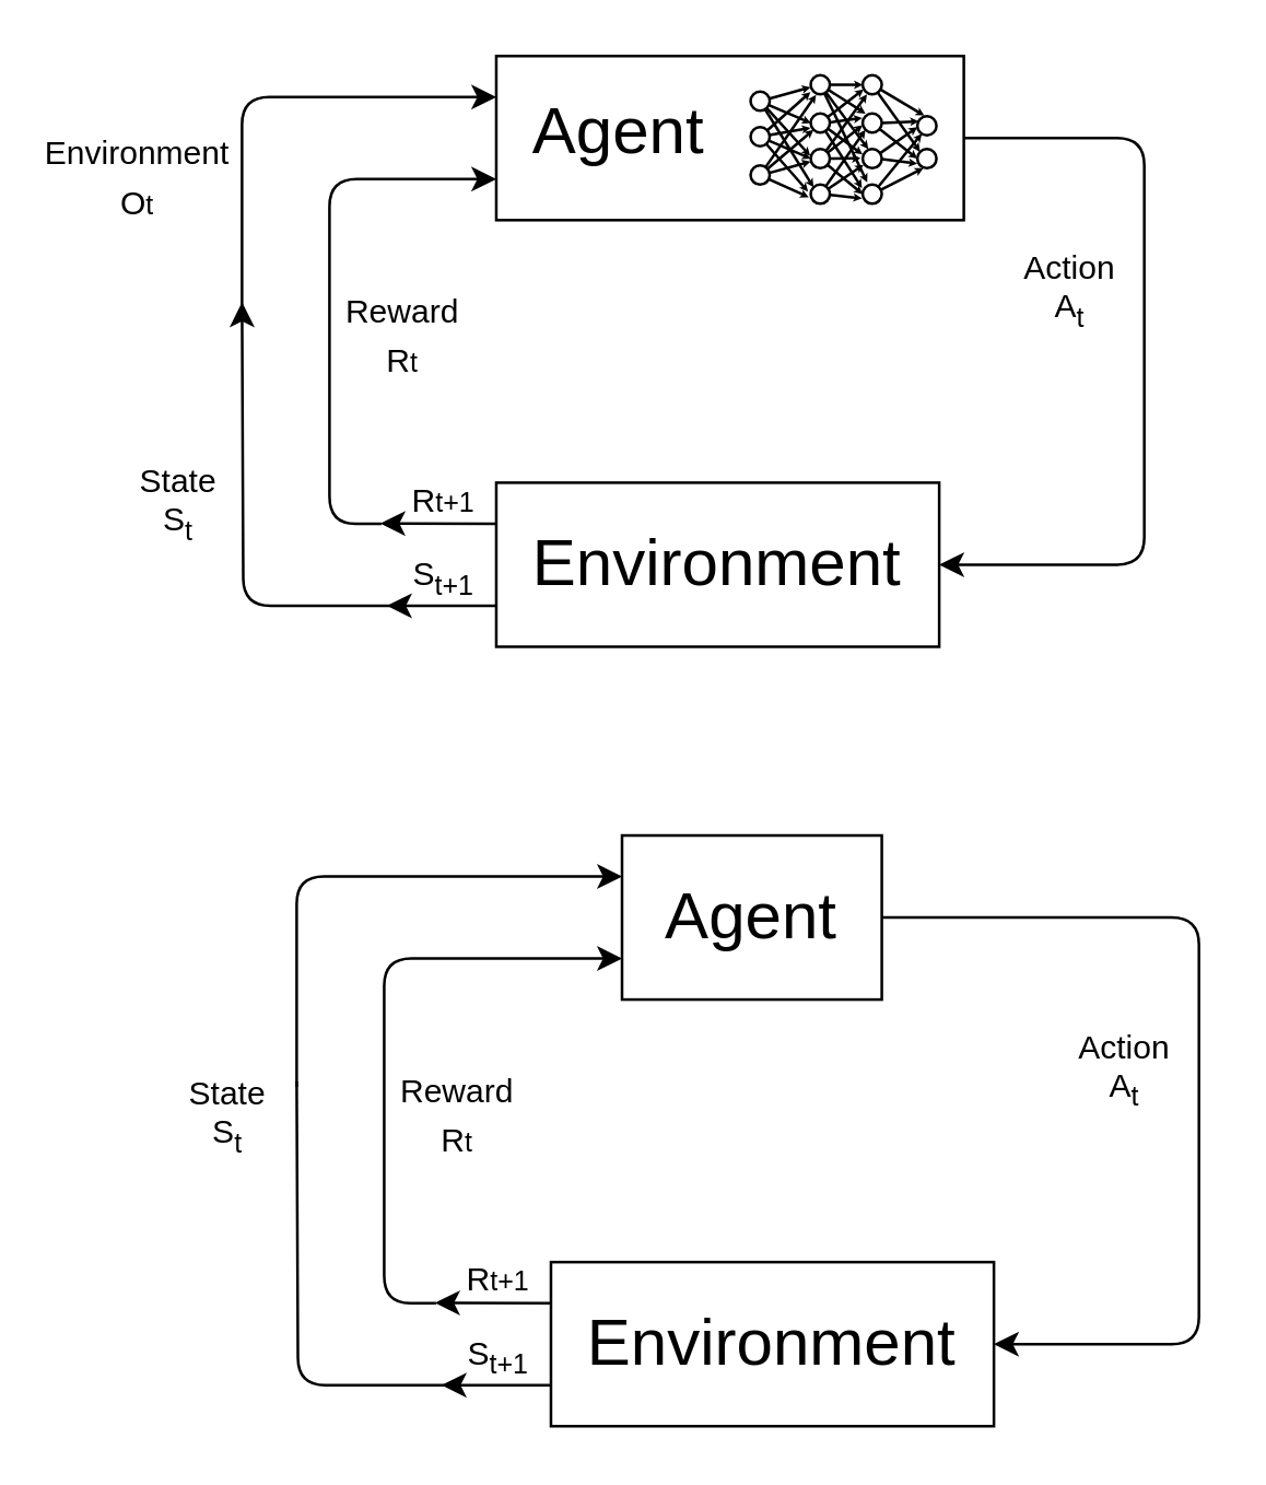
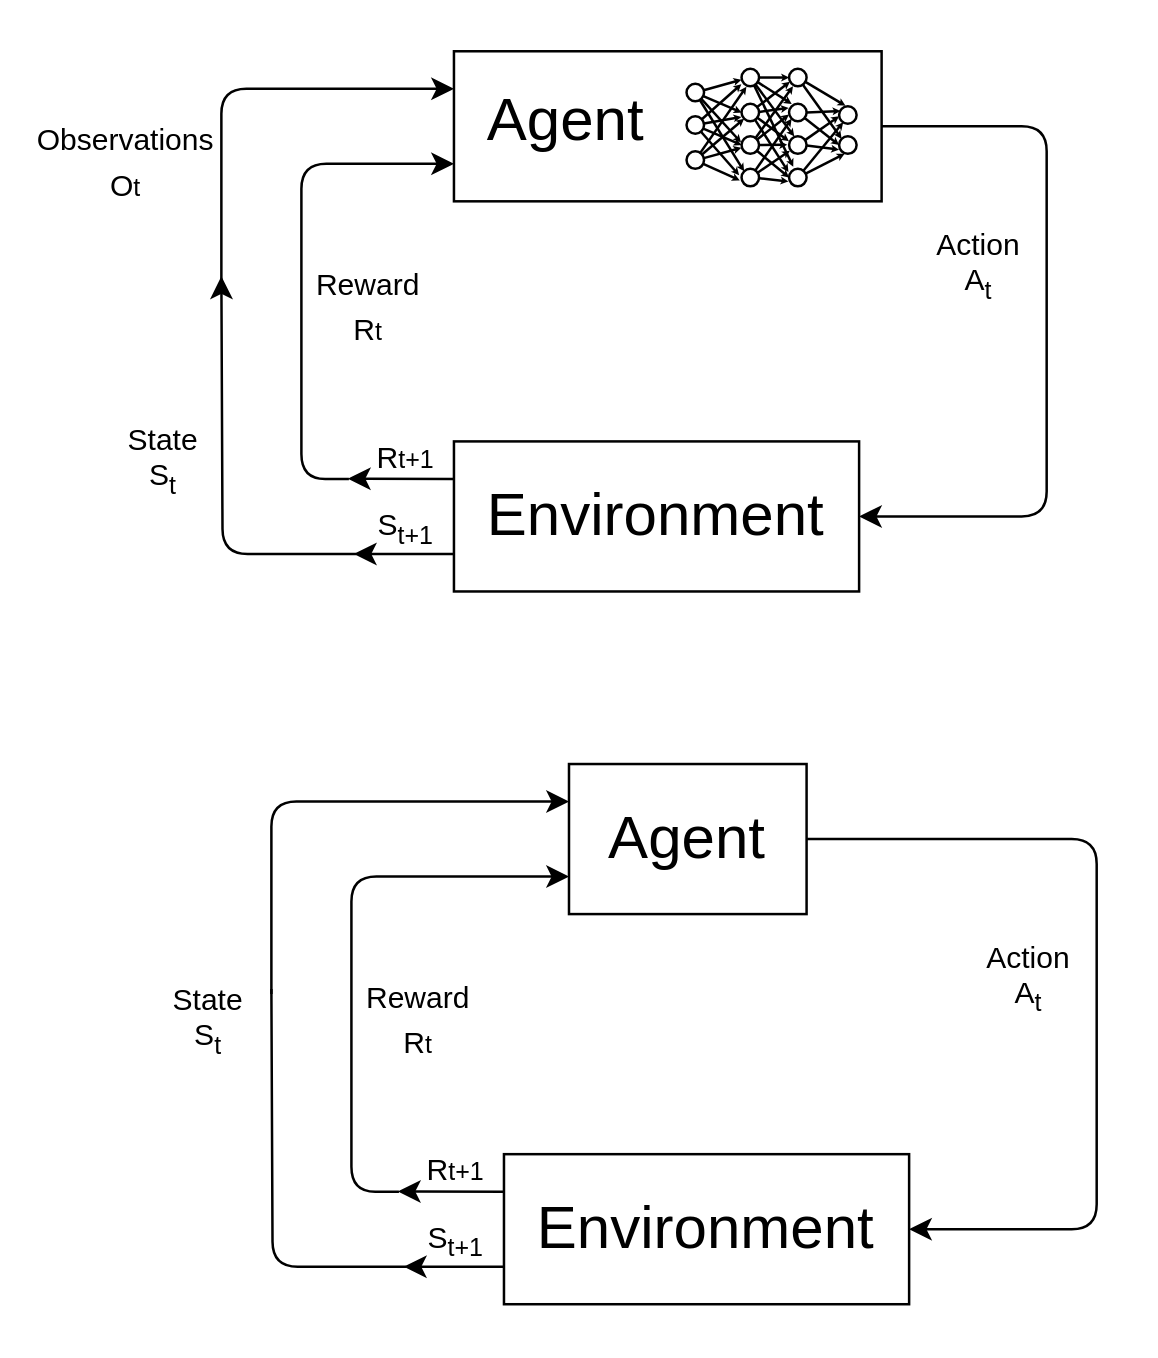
- <mxCell id="64" value="Environment&lt;div&gt;&lt;span style=&quot;vertical-align: sub; font-size: 12px;&quot;&gt;O&lt;/span&gt;&lt;sub&gt;t&lt;/sub&gt;&lt;/div&gt;" style="text;html=1;align=center;verticalAlign=middle;whiteSpace=wrap;rounded=0;" vertex="1" parent="1"><mxGeometry x="20" y="50" width="60" height="30" as="geometry" /></mxCell>
+ <mxCell id="64" value="Observations&lt;div&gt;&lt;span style=&quot;vertical-align: sub; font-size: 12px;&quot;&gt;O&lt;/span&gt;&lt;sub&gt;t&lt;/sub&gt;&lt;/div&gt;" style="text;html=1;align=center;verticalAlign=middle;whiteSpace=wrap;rounded=0;" vertex="1" parent="1"><mxGeometry x="20" y="50" width="60" height="30" as="geometry" /></mxCell>
